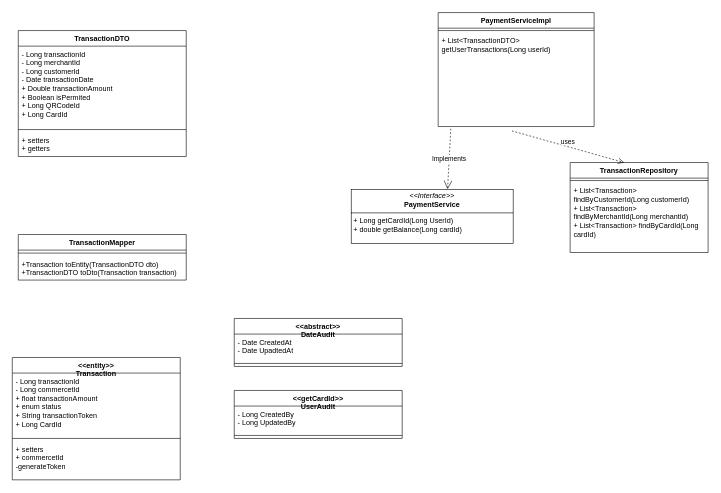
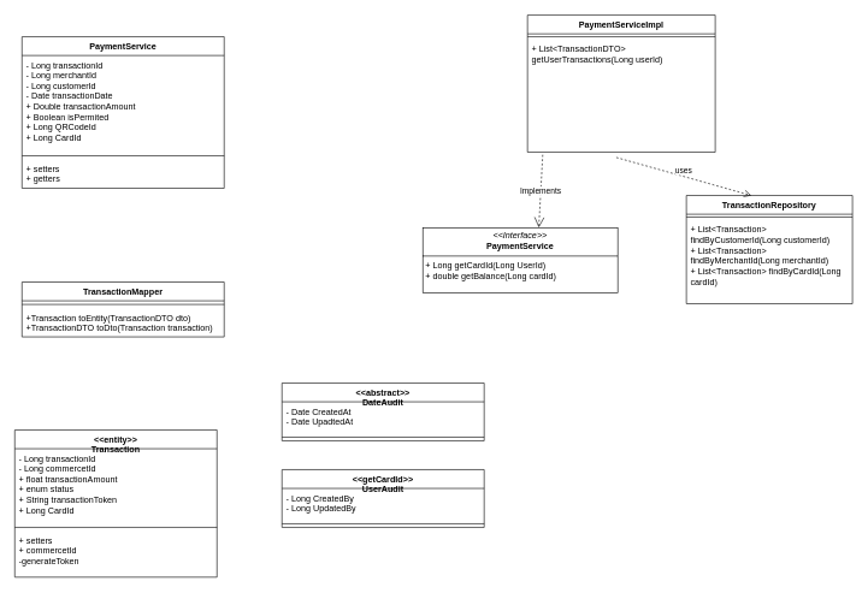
- <mxCell id="15" value="TransactionDTO" style="swimlane;fontStyle=1;align=center;verticalAlign=top;childLayout=stackLayout;horizontal=1;startSize=26;horizontalStack=0;resizeParent=1;resizeParentMax=0;resizeLast=0;collapsible=1;marginBottom=0;whiteSpace=wrap;html=1;" parent="1" vertex="1"><mxGeometry x="30" y="50" width="280" height="210" as="geometry" /></mxCell>
+ <mxCell id="15" value="PaymentService" style="swimlane;fontStyle=1;align=center;verticalAlign=top;childLayout=stackLayout;horizontal=1;startSize=26;horizontalStack=0;resizeParent=1;resizeParentMax=0;resizeLast=0;collapsible=1;marginBottom=0;whiteSpace=wrap;html=1;" parent="1" vertex="1"><mxGeometry x="30" y="50" width="280" height="210" as="geometry" /></mxCell>
